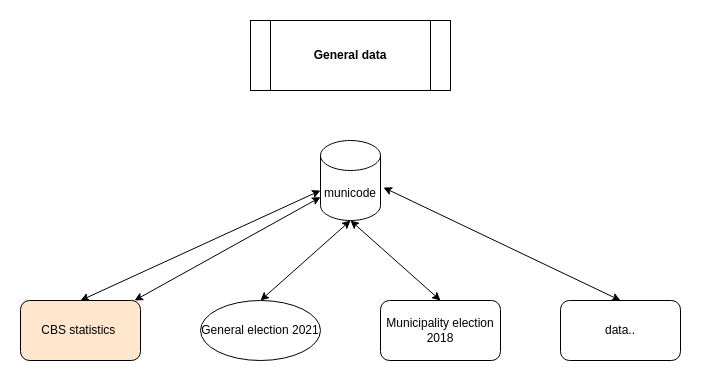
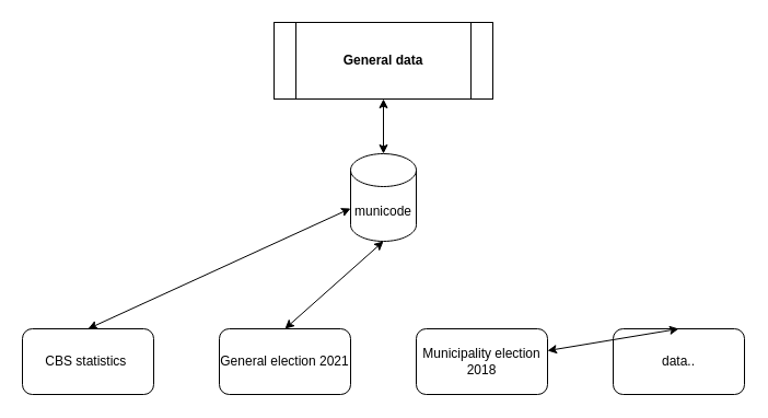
- <mxCell id="10" value="" style="endArrow=classic;startArrow=classic;html=1;entryX=1.05;entryY=0.588;entryDx=0;entryDy=0;exitX=0.5;exitY=0;exitDx=0;exitDy=0;entryPerimeter=0;" parent="1" source="6" target="7" edge="1"><mxGeometry width="50" height="50" relative="1" as="geometry"><mxPoint x="240" y="280" as="sourcePoint" /><mxPoint x="400" y="140" as="targetPoint" /></mxGeometry></mxCell>
+ <mxCell id="10" value="" style="endArrow=classic;startArrow=classic;html=1;exitX=0.5;exitY=0;exitDx=0;exitDy=0;" parent="1" source="6" target="5" edge="1"><mxGeometry width="50" height="50" relative="1" as="geometry"><mxPoint x="240" y="280" as="sourcePoint" /><mxPoint x="400" y="140" as="targetPoint" /></mxGeometry></mxCell>
- <mxCell id="11" value="" style="endArrow=classic;startArrow=classic;html=1;" parent="1" source="7" target="3" edge="1"><mxGeometry width="50" height="50" relative="1" as="geometry"><mxPoint x="250" y="290" as="sourcePoint" /><mxPoint x="410" y="150" as="targetPoint" /></mxGeometry></mxCell>
+ <mxCell id="11" value="" style="endArrow=classic;startArrow=classic;html=1;entryX=0.5;entryY=1;entryDx=0;entryDy=0;" parent="1" source="7" target="2" edge="1"><mxGeometry width="50" height="50" relative="1" as="geometry"><mxPoint x="250" y="290" as="sourcePoint" /><mxPoint x="410" y="150" as="targetPoint" /></mxGeometry></mxCell>
- <mxCell id="12" value="" style="endArrow=classic;startArrow=classic;html=1;exitX=0.5;exitY=0;exitDx=0;exitDy=0;rounded=0;entryX=0.5;entryY=1;entryDx=0;entryDy=0;entryPerimeter=0;" parent="1" source="5" target="7" edge="1"><mxGeometry width="50" height="50" relative="1" as="geometry"><mxPoint x="200" y="310" as="sourcePoint" /><mxPoint x="330" y="200" as="targetPoint" /><Array as="points" /></mxGeometry></mxCell>
- <mxCell id="3" value="CBS statistics&amp;nbsp;" style="rounded=1;whiteSpace=wrap;html=1;fillColor=#ffe6cc;" parent="1" vertex="1"><mxGeometry x="20" y="300" width="120" height="60" as="geometry" /></mxCell>
+ <mxCell id="3" value="CBS statistics&amp;nbsp;" style="rounded=1;whiteSpace=wrap;html=1;" parent="1" vertex="1"><mxGeometry x="20" y="300" width="120" height="60" as="geometry" /></mxCell>
- <mxCell id="4" value="General election 2021" style="ellipse;whiteSpace=wrap;html=1;" parent="1" vertex="1"><mxGeometry x="200" y="300" width="120" height="60" as="geometry" /></mxCell>
+ <mxCell id="4" value="General election 2021" style="rounded=1;whiteSpace=wrap;html=1;" parent="1" vertex="1"><mxGeometry x="200" y="300" width="120" height="60" as="geometry" /></mxCell>
